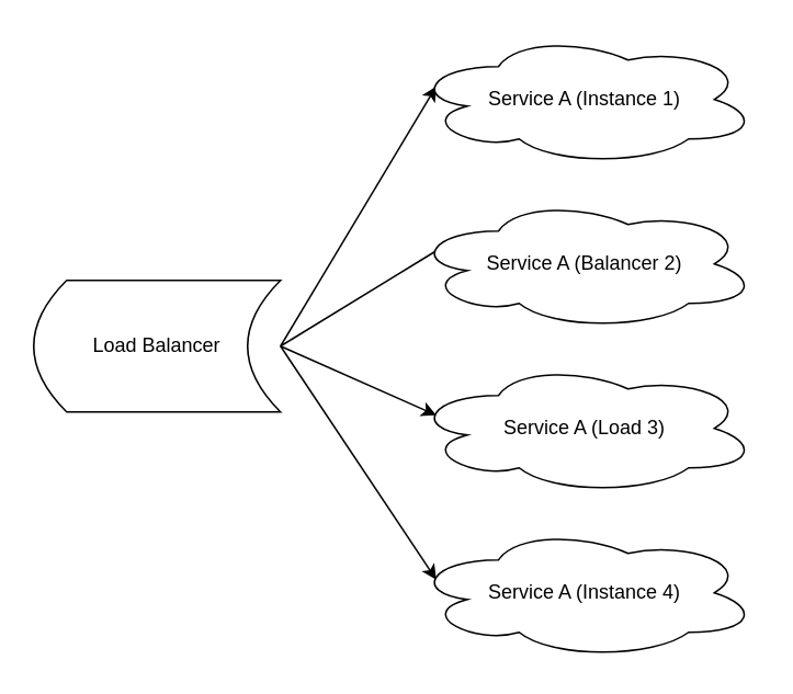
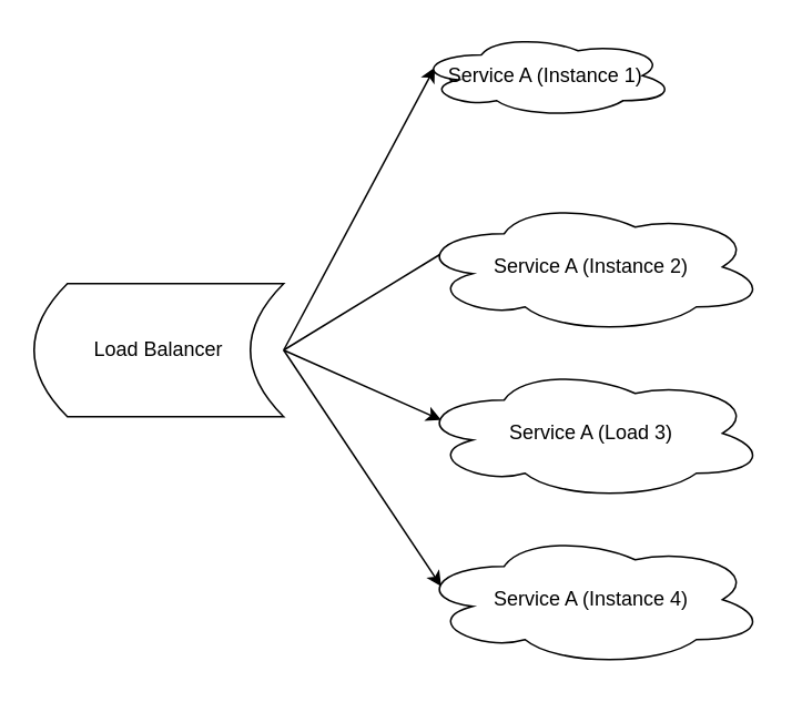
- <mxCell id="7" value="Service A (Instance 1)" style="ellipse;shape=cloud;whiteSpace=wrap;html=1;" vertex="1" parent="1"><mxGeometry x="250" y="20" width="210" height="80" as="geometry" /></mxCell>
+ <mxCell id="7" value="Service A (Instance 1)" style="ellipse;shape=cloud;whiteSpace=wrap;html=1;" vertex="1" parent="1"><mxGeometry x="250" y="20" width="155" height="50" as="geometry" /></mxCell>
- <mxCell id="8" value="Service A (Balancer 2)" style="ellipse;shape=cloud;whiteSpace=wrap;html=1;" vertex="1" parent="1"><mxGeometry x="250" y="120" width="210" height="80" as="geometry" /></mxCell>
+ <mxCell id="8" value="Service A (Instance 2)" style="ellipse;shape=cloud;whiteSpace=wrap;html=1;" vertex="1" parent="1"><mxGeometry x="250" y="120" width="210" height="80" as="geometry" /></mxCell>
